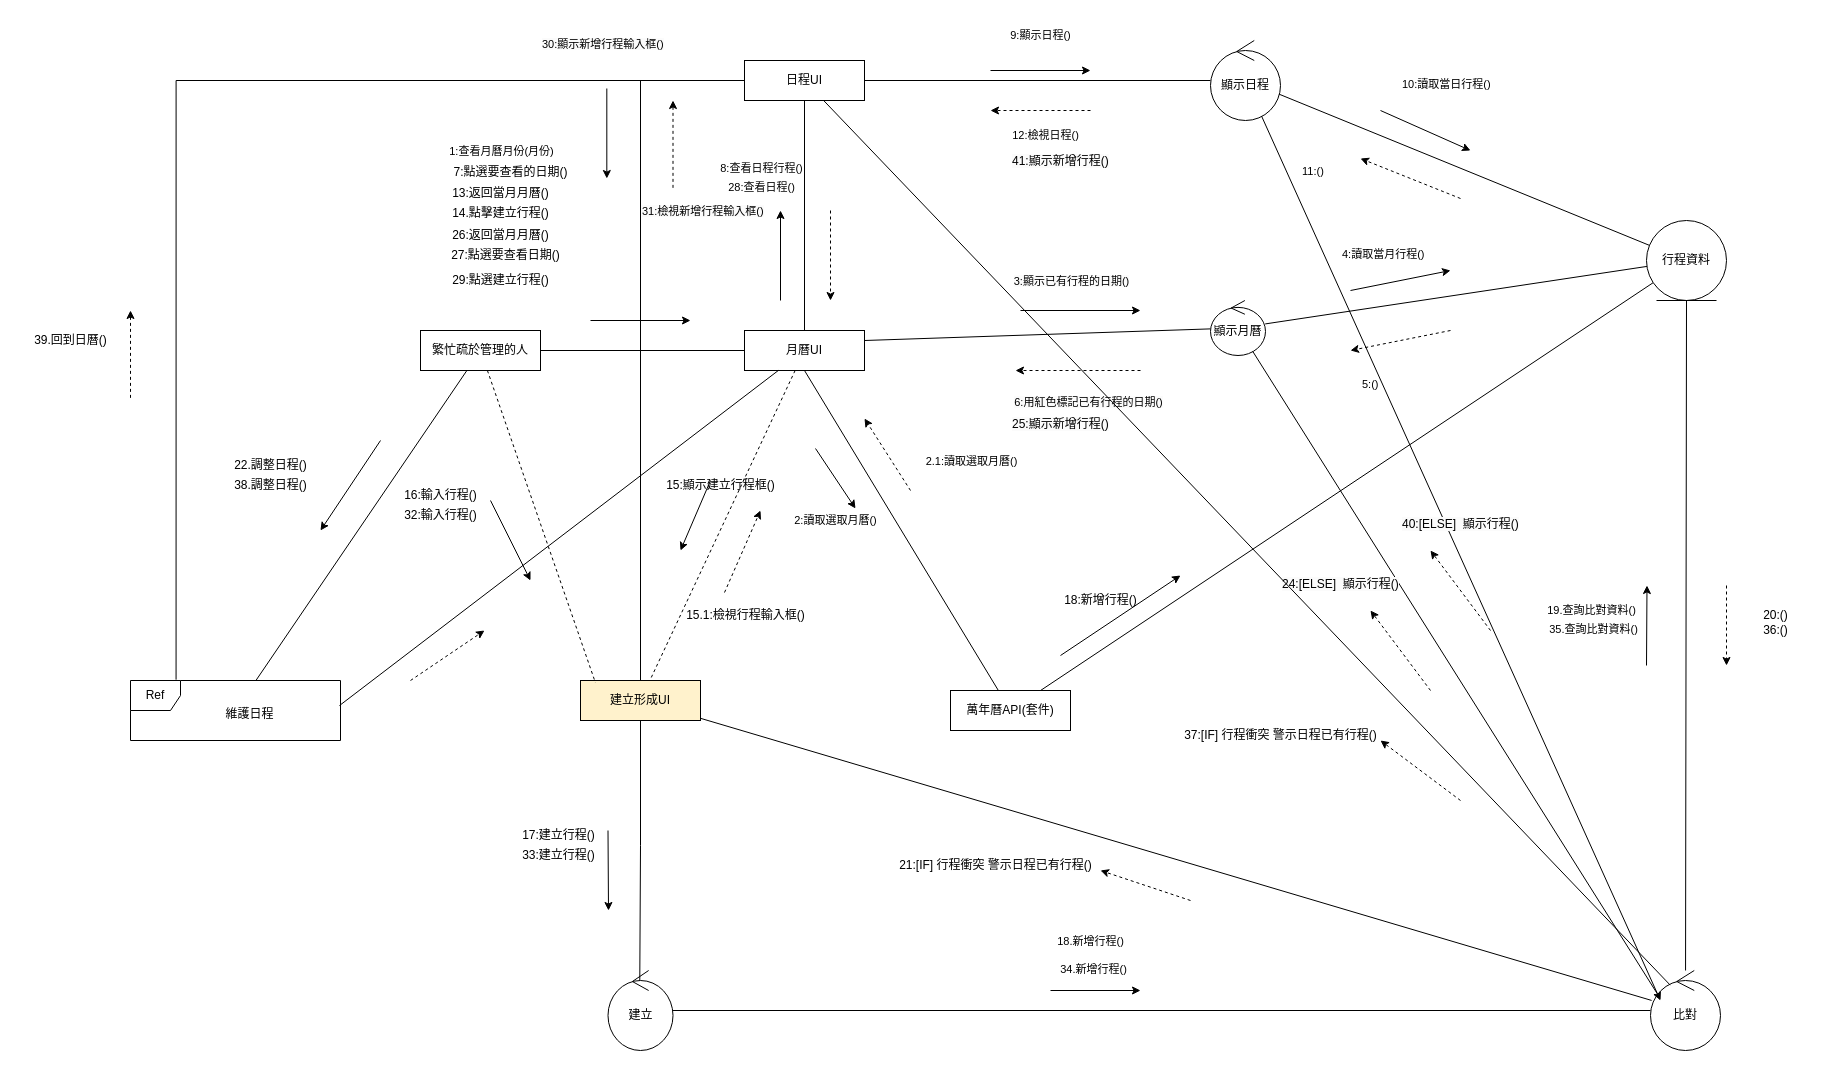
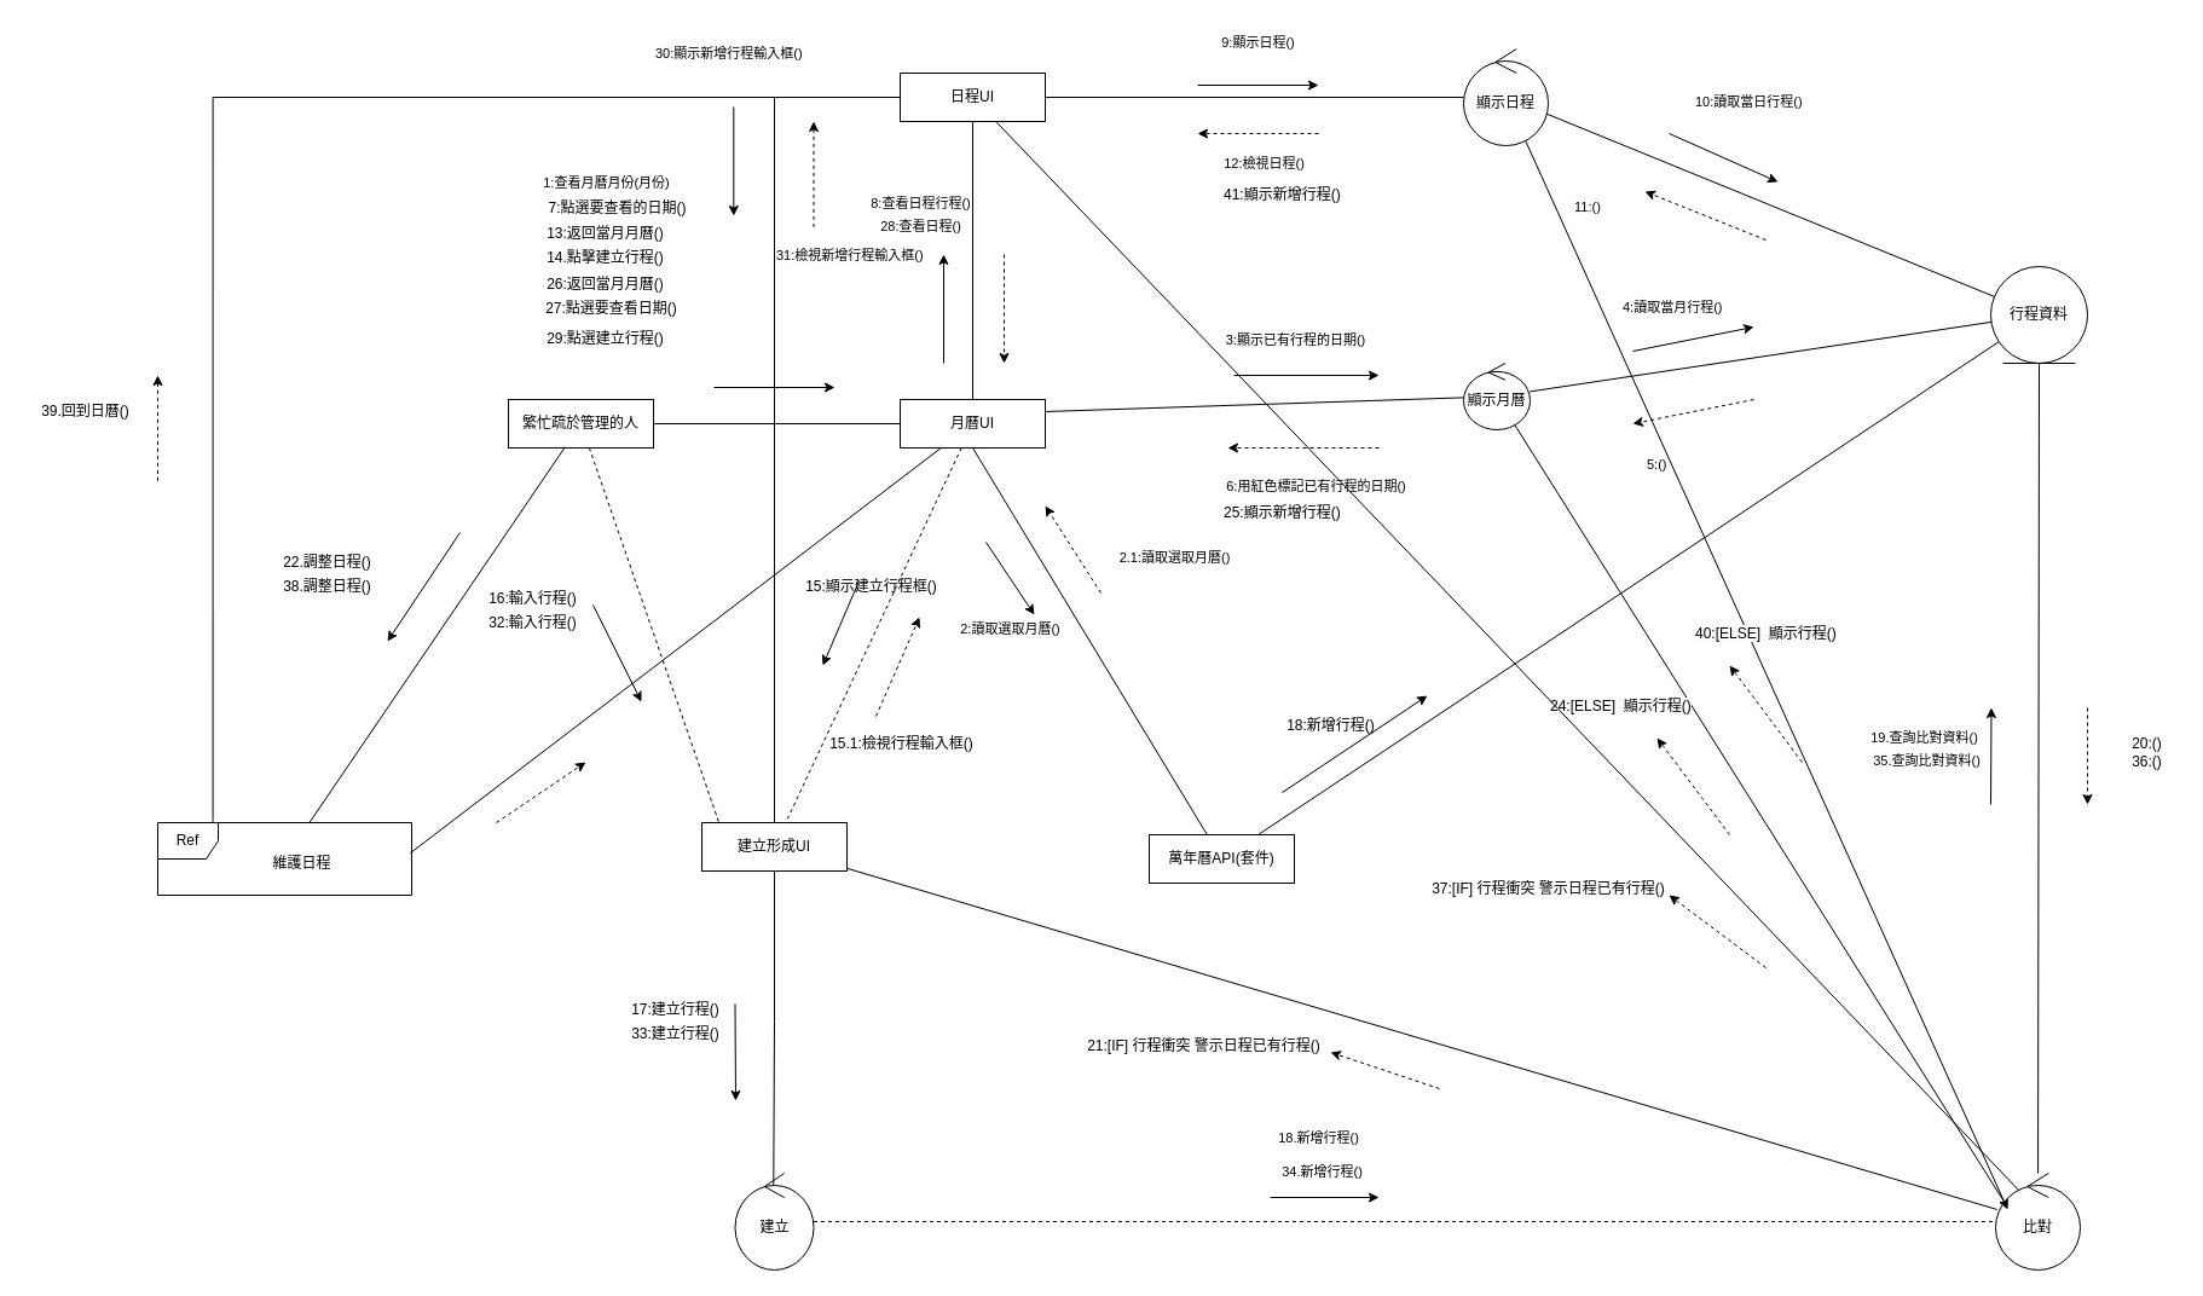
- <mxCell id="15" value="建立形成UI" style="rounded=0;whiteSpace=wrap;html=1;fillColor=#fff2cc;" parent="1" vertex="1"><mxGeometry x="580" y="680" width="120" height="40" as="geometry" /></mxCell>
+ <mxCell id="15" value="建立形成UI" style="rounded=0;whiteSpace=wrap;html=1;" parent="1" vertex="1"><mxGeometry x="580" y="680" width="120" height="40" as="geometry" /></mxCell>
- <mxCell id="44" style="edgeStyle=orthogonalEdgeStyle;rounded=0;orthogonalLoop=1;jettySize=auto;html=1;endArrow=none;endFill=0;" parent="1" source="46" target="52" edge="1"><mxGeometry relative="1" as="geometry" /></mxCell>
+ <mxCell id="44" style="edgeStyle=orthogonalEdgeStyle;rounded=0;orthogonalLoop=1;jettySize=auto;html=1;endArrow=none;endFill=0;dashed=1;" parent="1" source="46" target="52" edge="1"><mxGeometry relative="1" as="geometry" /></mxCell>
